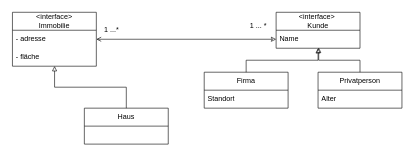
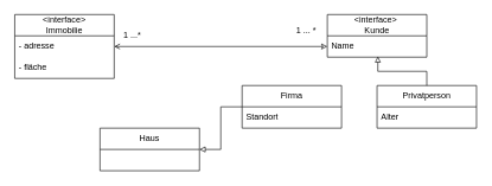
- <mxCell id="13" style="edgeStyle=orthogonalEdgeStyle;rounded=0;orthogonalLoop=1;jettySize=auto;html=1;entryX=0.5;entryY=1;entryDx=0;entryDy=0;entryPerimeter=0;endArrow=block;endFill=0;" edge="1" parent="1" source="9" target="8"><mxGeometry relative="1" as="geometry" /></mxCell>
+ <mxCell id="13" style="edgeStyle=orthogonalEdgeStyle;rounded=0;orthogonalLoop=1;jettySize=auto;html=1;endArrow=block;endFill=0;" edge="1" parent="1" source="9" target="5"><mxGeometry relative="1" as="geometry" /></mxCell>
- <mxCell id="6" style="edgeStyle=orthogonalEdgeStyle;rounded=0;orthogonalLoop=1;jettySize=auto;html=1;entryX=0.502;entryY=0.994;entryDx=0;entryDy=0;entryPerimeter=0;endArrow=block;endFill=0;" edge="1" parent="1" source="5" target="4"><mxGeometry relative="1" as="geometry" /></mxCell>
